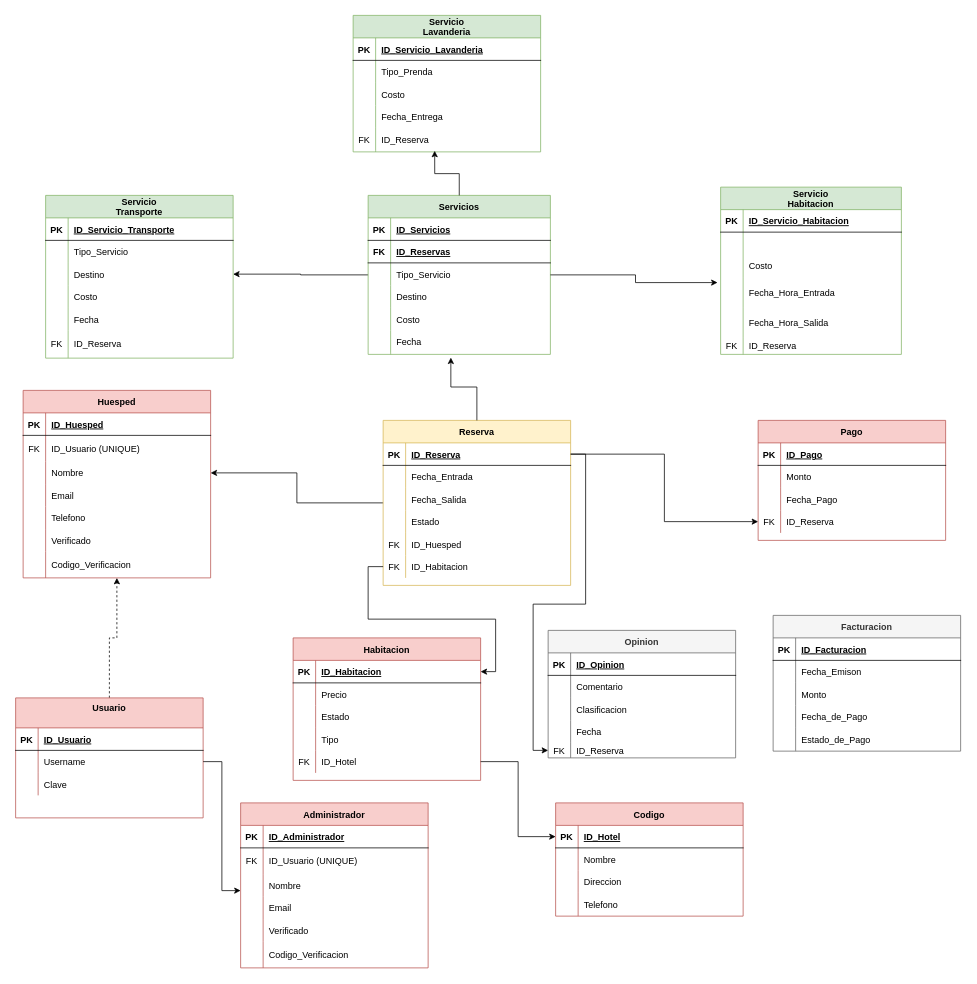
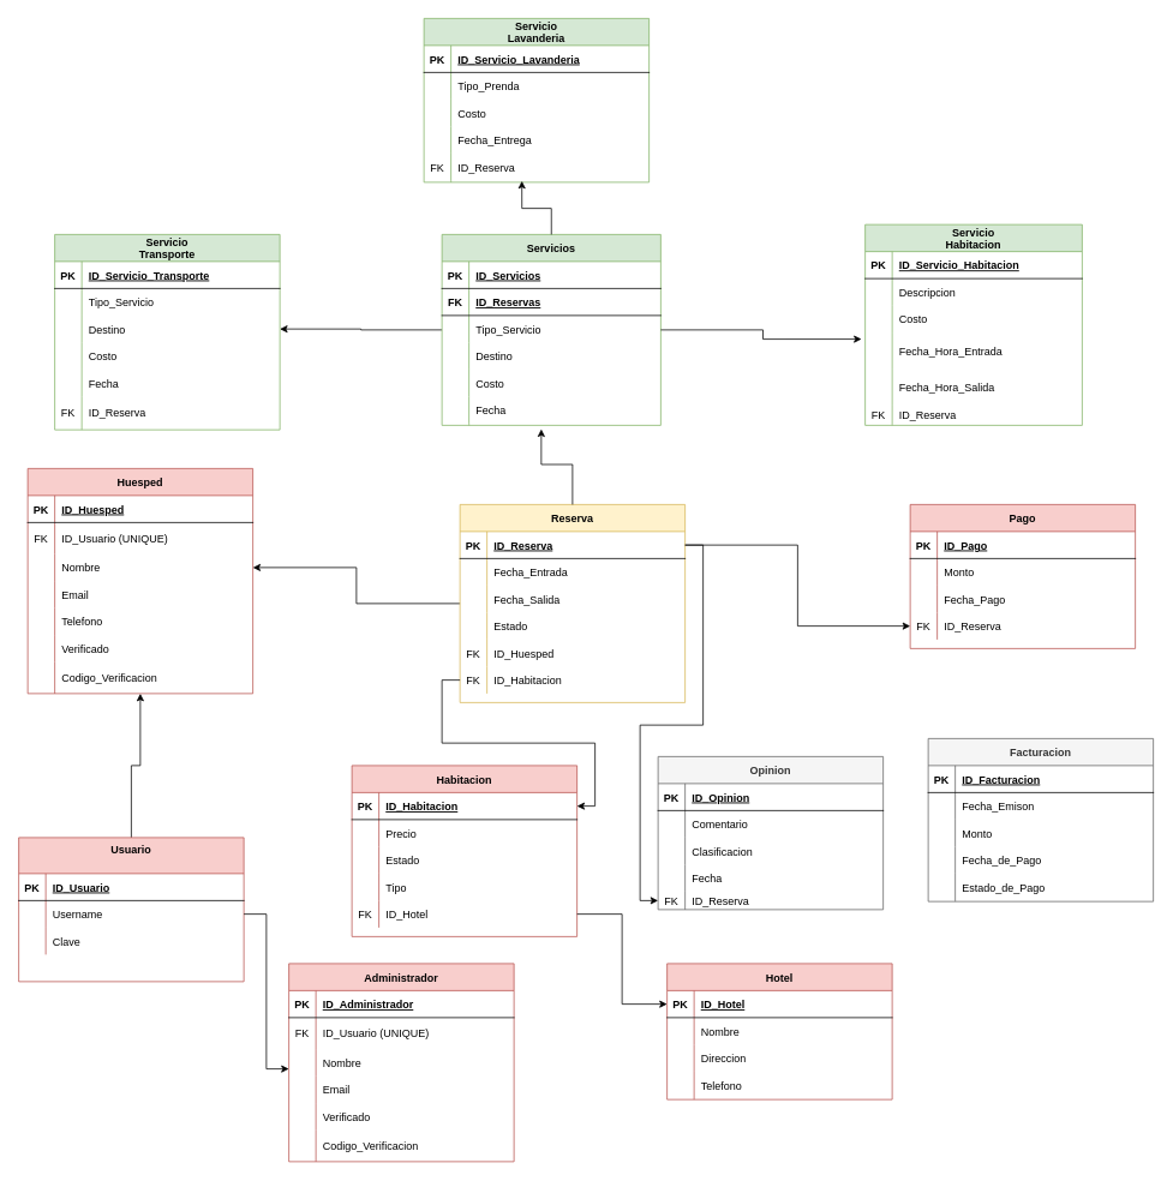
+ <mxCell id="73" value="Descripcion" style="shape=partialRectangle;overflow=hidden;connectable=0;fillColor=none;top=0;left=0;bottom=0;right=0;align=left;spacingLeft=6;" parent="71" vertex="1"><mxGeometry x="30" width="211" height="30" as="geometry"><mxRectangle width="211" height="30" as="alternateBounds" /></mxGeometry></mxCell>
- <mxCell id="153" style="edgeStyle=orthogonalEdgeStyle;rounded=0;orthogonalLoop=1;jettySize=auto;html=1;dashed=1;" edge="1" parent="1" source="154" target="234"><mxGeometry relative="1" as="geometry" /></mxCell>
+ <mxCell id="153" style="edgeStyle=orthogonalEdgeStyle;rounded=0;orthogonalLoop=1;jettySize=auto;html=1;" edge="1" parent="1" source="154" target="234"><mxGeometry relative="1" as="geometry" /></mxCell>
- <mxCell id="51" value="Codigo" style="shape=table;startSize=30;container=1;collapsible=1;childLayout=tableLayout;fixedRows=1;rowLines=0;fontStyle=1;align=center;resizeLast=1;fillColor=#f8cecc;strokeColor=#b85450;" parent="1" vertex="1"><mxGeometry x="740" y="1070" width="250" height="151" as="geometry" /></mxCell>
+ <mxCell id="51" value="Hotel" style="shape=table;startSize=30;container=1;collapsible=1;childLayout=tableLayout;fixedRows=1;rowLines=0;fontStyle=1;align=center;resizeLast=1;fillColor=#f8cecc;strokeColor=#b85450;" parent="1" vertex="1"><mxGeometry x="740" y="1070" width="250" height="151" as="geometry" /></mxCell>
